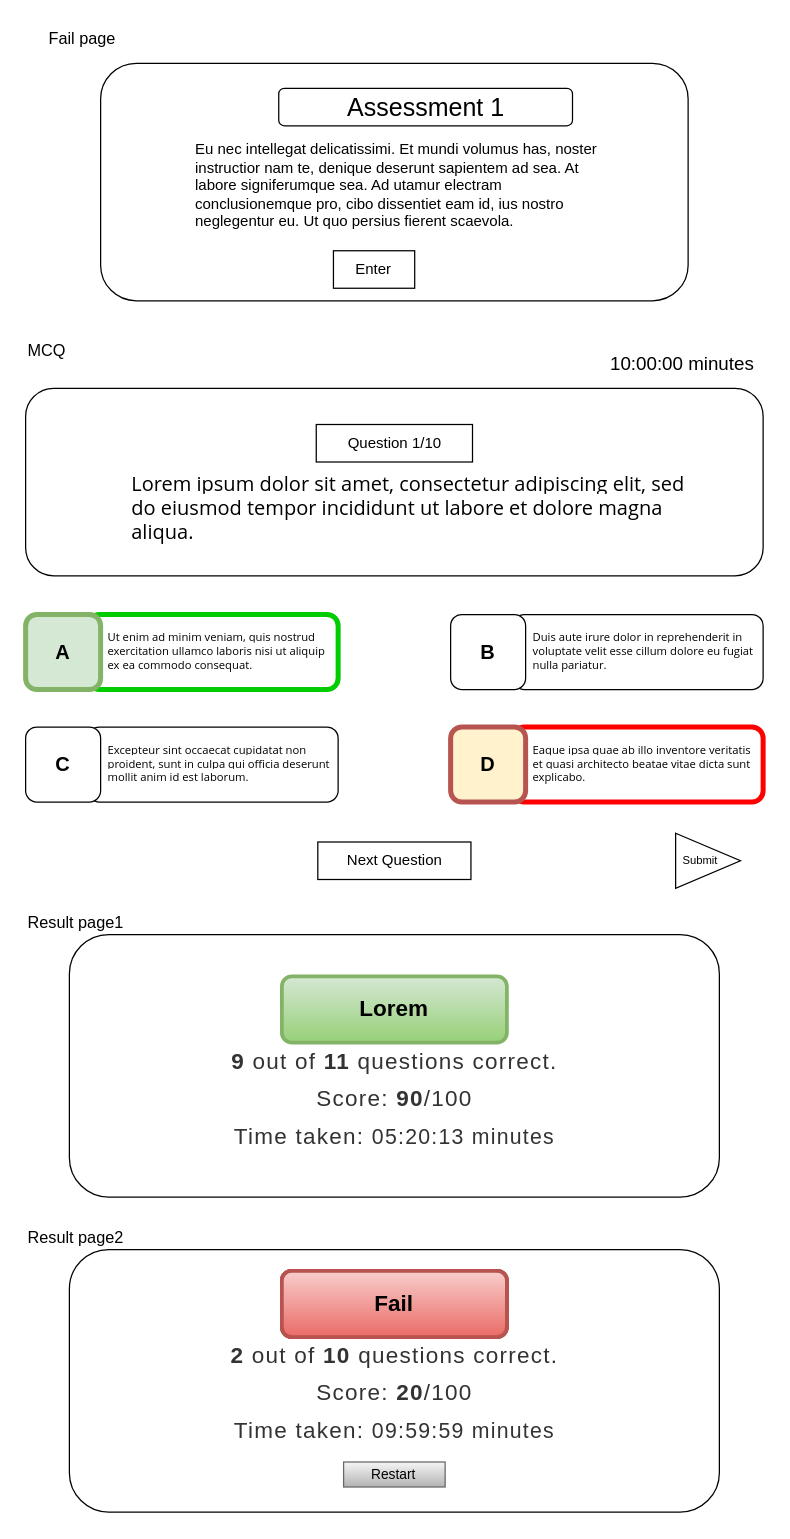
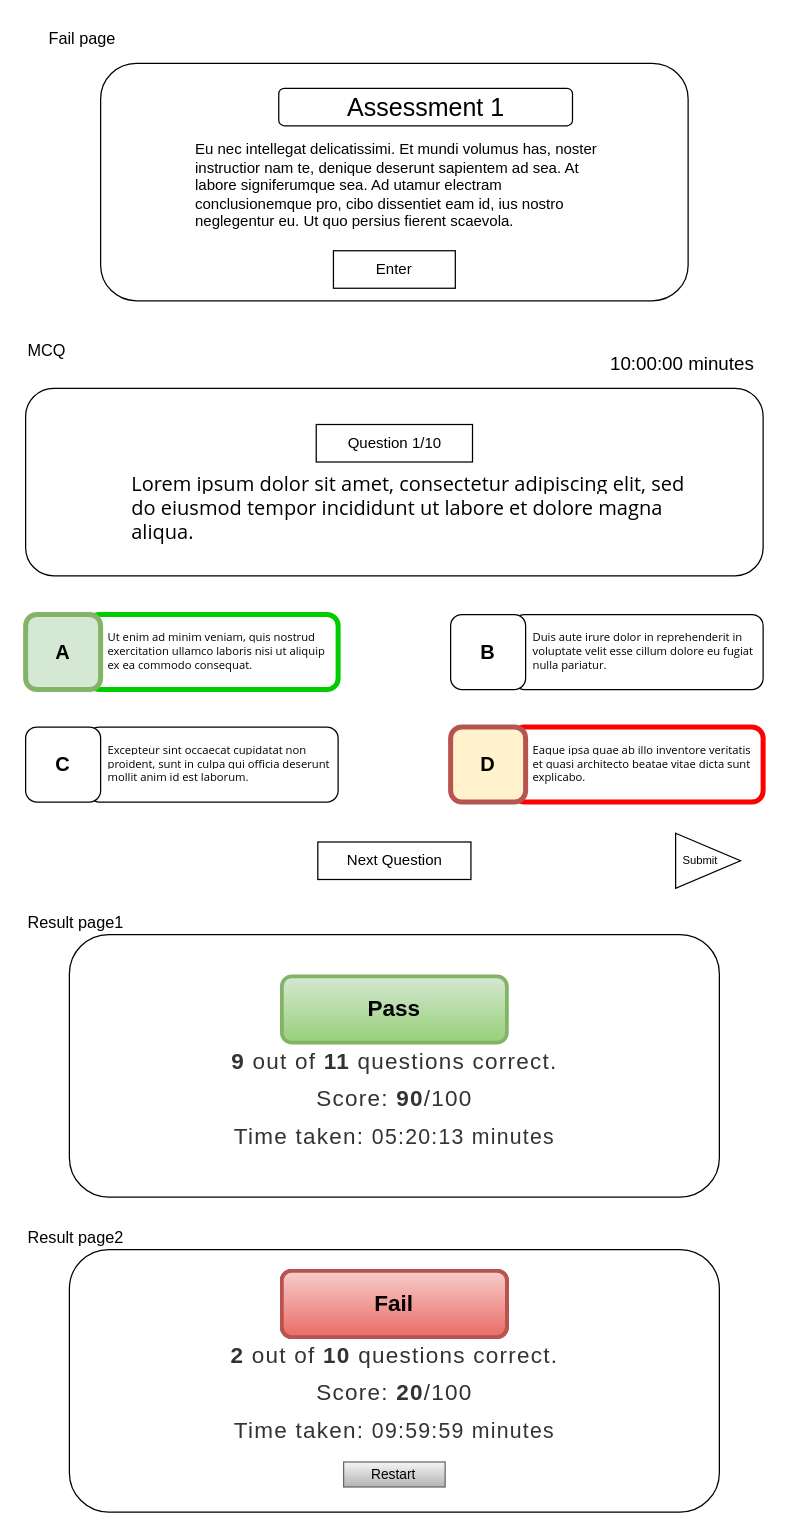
- <mxCell id="21" value="&lt;font style=&quot;font-size: 12px&quot;&gt;Enter&lt;/font&gt;" style="rounded=0;whiteSpace=wrap;html=1;fontSize=9;strokeColor=#000000;strokeWidth=1;" vertex="1" parent="1"><mxGeometry x="266.25" y="200" width="65" height="30" as="geometry" /></mxCell>
+ <mxCell id="21" value="&lt;font style=&quot;font-size: 12px&quot;&gt;Enter&lt;/font&gt;" style="rounded=0;whiteSpace=wrap;html=1;fontSize=9;strokeColor=#000000;strokeWidth=1;" vertex="1" parent="1"><mxGeometry x="266.25" y="200" width="97.5" height="30" as="geometry" /></mxCell>
- <mxCell id="28" value="Lorem" style="rounded=1;whiteSpace=wrap;html=1;fontFamily=Helvetica;fontSize=18;strokeColor=#82b366;strokeWidth=3;fontStyle=1;fillColor=#d5e8d4;gradientColor=#97d077;" vertex="1" parent="1"><mxGeometry x="225" y="780.5" width="180" height="53" as="geometry" /></mxCell>
+ <mxCell id="28" value="Pass" style="rounded=1;whiteSpace=wrap;html=1;fontFamily=Helvetica;fontSize=18;strokeColor=#82b366;strokeWidth=3;fontStyle=1;fillColor=#d5e8d4;gradientColor=#97d077;" vertex="1" parent="1"><mxGeometry x="225" y="780.5" width="180" height="53" as="geometry" /></mxCell>
